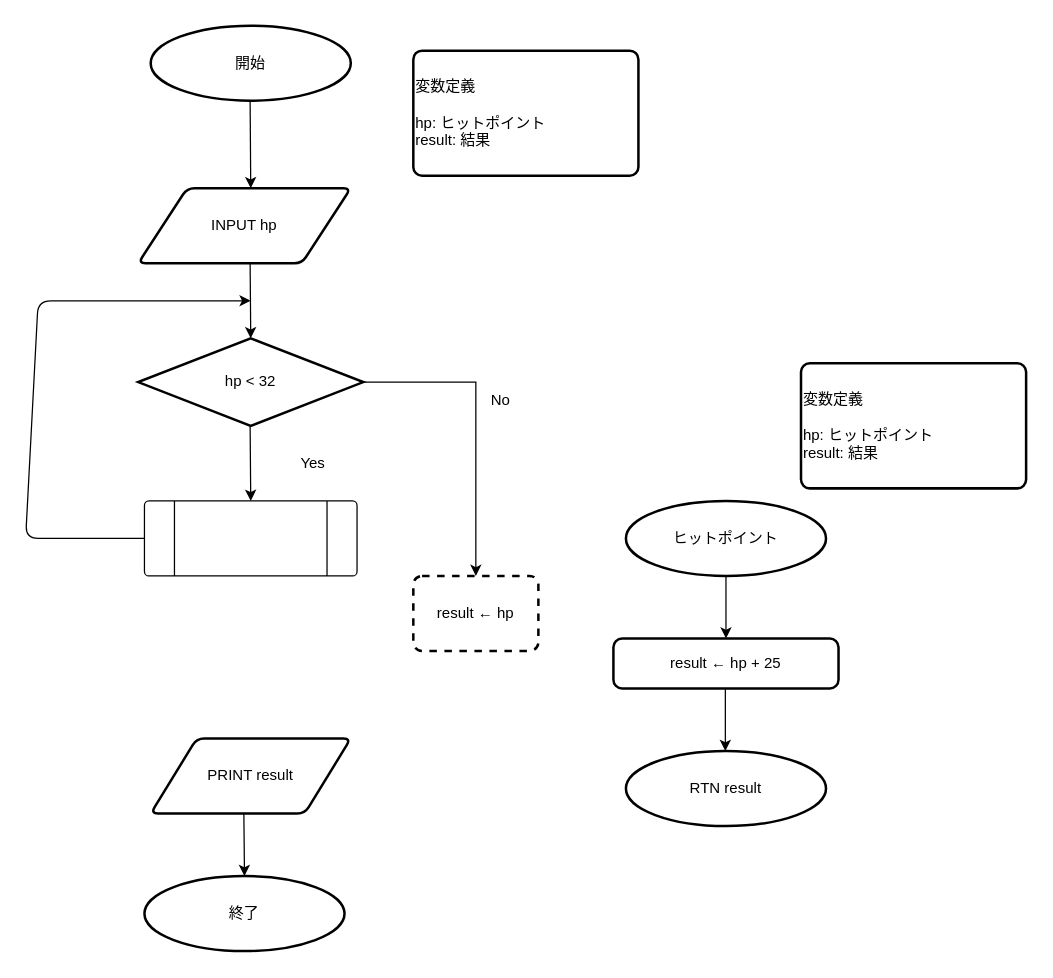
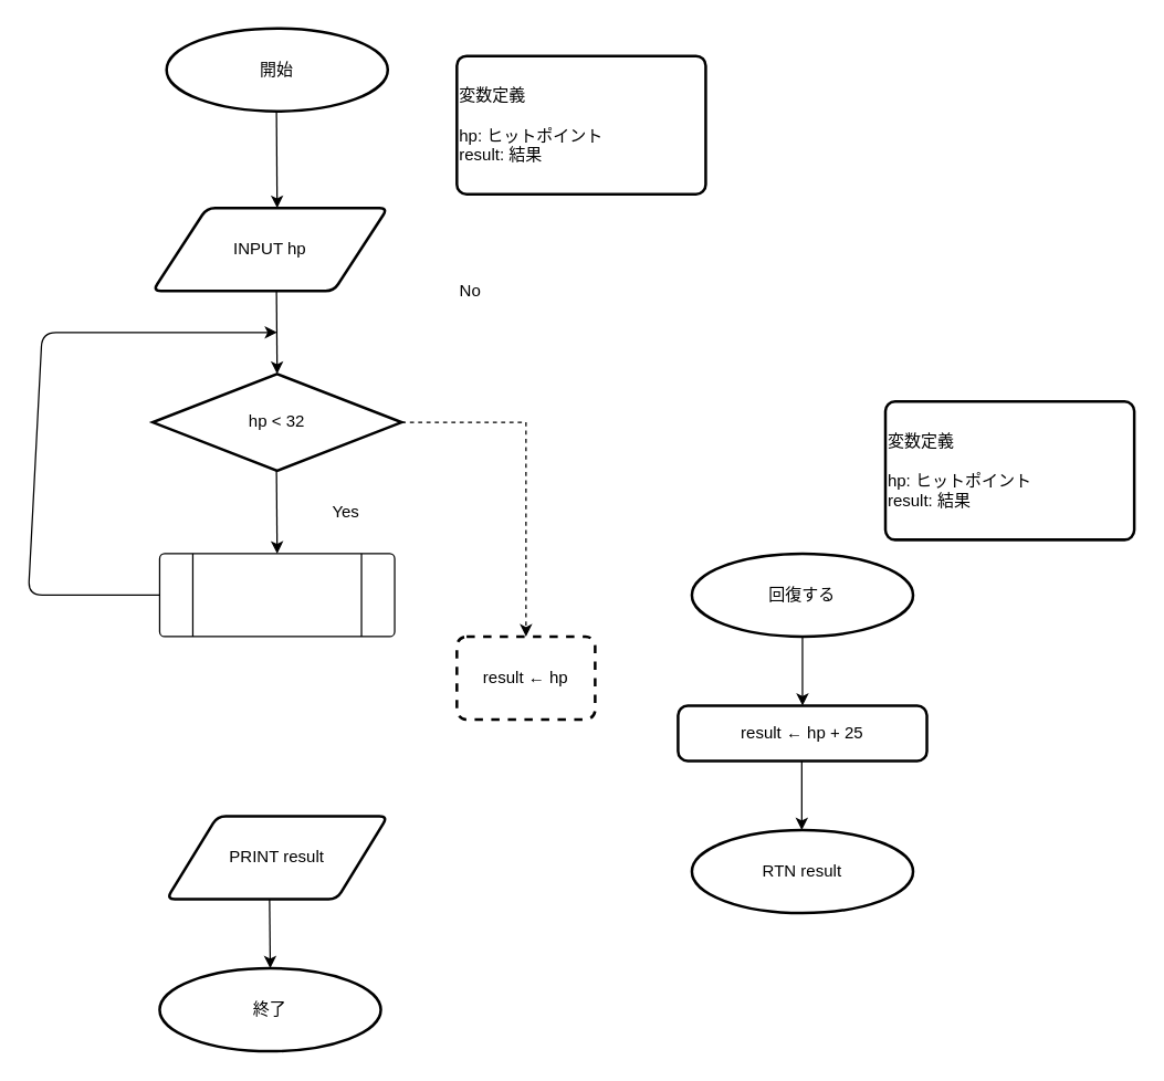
- <mxCell id="17" value="No" style="text;html=1;strokeColor=none;fillColor=none;align=center;verticalAlign=middle;whiteSpace=wrap;rounded=0;" vertex="1" parent="1"><mxGeometry x="380" y="310" width="40" height="20" as="geometry" /></mxCell>
+ <mxCell id="17" value="No" style="text;html=1;strokeColor=none;fillColor=none;align=center;verticalAlign=middle;whiteSpace=wrap;rounded=0;" vertex="1" parent="1"><mxGeometry x="320" y="200" width="40" height="20" as="geometry" /></mxCell>
- <mxCell id="6" style="edgeStyle=orthogonalEdgeStyle;rounded=0;orthogonalLoop=1;jettySize=auto;html=1;entryX=0.5;entryY=0;entryDx=0;entryDy=0;" edge="1" parent="1" source="7" target="23"><mxGeometry relative="1" as="geometry" /></mxCell>
+ <mxCell id="6" style="edgeStyle=orthogonalEdgeStyle;rounded=0;orthogonalLoop=1;jettySize=auto;html=1;entryX=0.5;entryY=0;entryDx=0;entryDy=0;dashed=1;" edge="1" parent="1" source="7" target="23"><mxGeometry relative="1" as="geometry" /></mxCell>
- <mxCell id="10" value="ヒットポイント" style="strokeWidth=2;html=1;shape=mxgraph.flowchart.start_1;whiteSpace=wrap;" vertex="1" parent="1"><mxGeometry x="500" y="400" width="160" height="60" as="geometry" /></mxCell>
+ <mxCell id="10" value="回復する" style="strokeWidth=2;html=1;shape=mxgraph.flowchart.start_1;whiteSpace=wrap;" vertex="1" parent="1"><mxGeometry x="500" y="400" width="160" height="60" as="geometry" /></mxCell>
